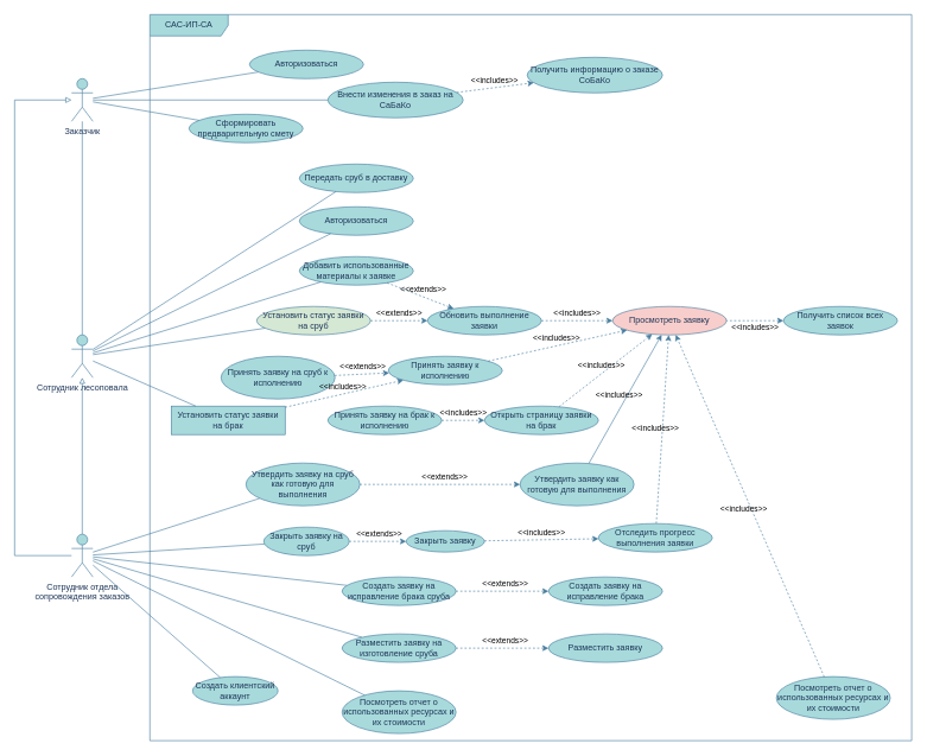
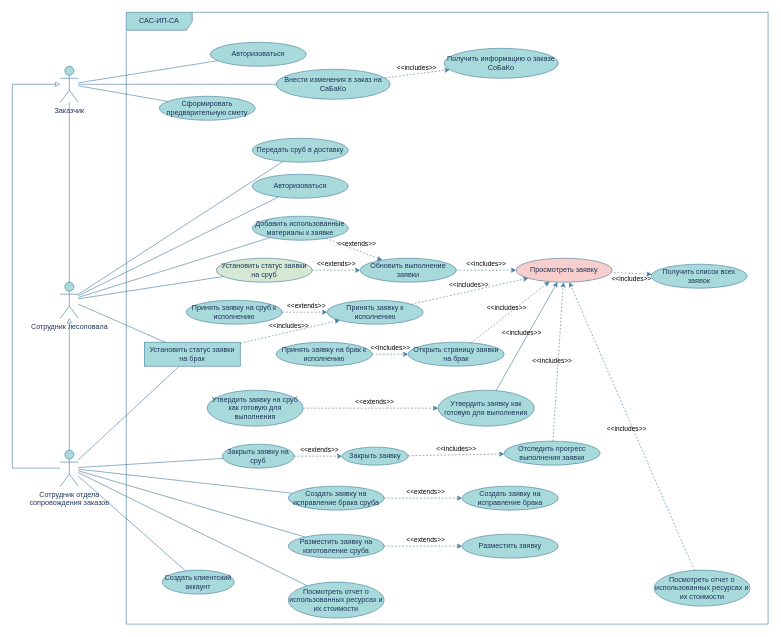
- <mxCell id="12" value="Получить список всех заявок" style="ellipse;whiteSpace=wrap;html=1;labelBackgroundColor=none;fillColor=#A8DADC;strokeColor=#457B9D;fontColor=#1D3557;" parent="1" vertex="1"><mxGeometry x="1100" y="430" width="160" height="40" as="geometry" /></mxCell>
+ <mxCell id="12" value="Получить список всех заявок" style="ellipse;whiteSpace=wrap;html=1;labelBackgroundColor=none;fillColor=#A8DADC;strokeColor=#457B9D;fontColor=#1D3557;" parent="1" vertex="1"><mxGeometry x="1085" y="440" width="160" height="40" as="geometry" /></mxCell>
- <mxCell id="31" value="Принять заявку на сруб к исполнению" style="ellipse;whiteSpace=wrap;html=1;labelBackgroundColor=none;fillColor=#A8DADC;strokeColor=#457B9D;fontColor=#1D3557;" parent="1" vertex="1"><mxGeometry x="310" y="500" width="160" height="60" as="geometry" /></mxCell>
+ <mxCell id="31" value="Принять заявку на сруб к исполнению" style="ellipse;whiteSpace=wrap;html=1;labelBackgroundColor=none;fillColor=#A8DADC;strokeColor=#457B9D;fontColor=#1D3557;" parent="1" vertex="1"><mxGeometry x="310" y="500" width="160" height="40" as="geometry" /></mxCell>
- <mxCell id="5" style="edgeStyle=none;rounded=0;orthogonalLoop=1;jettySize=auto;html=1;endArrow=none;endFill=0;labelBackgroundColor=none;strokeColor=#457B9D;fontColor=default;" parent="1" source="14" target="45" edge="1"><mxGeometry relative="1" as="geometry" /></mxCell>
+ <mxCell id="5" style="edgeStyle=none;rounded=0;orthogonalLoop=1;jettySize=auto;html=1;endArrow=none;endFill=0;labelBackgroundColor=none;strokeColor=#457B9D;fontColor=default;" parent="1" source="14" target="54" edge="1"><mxGeometry relative="1" as="geometry" /></mxCell>
